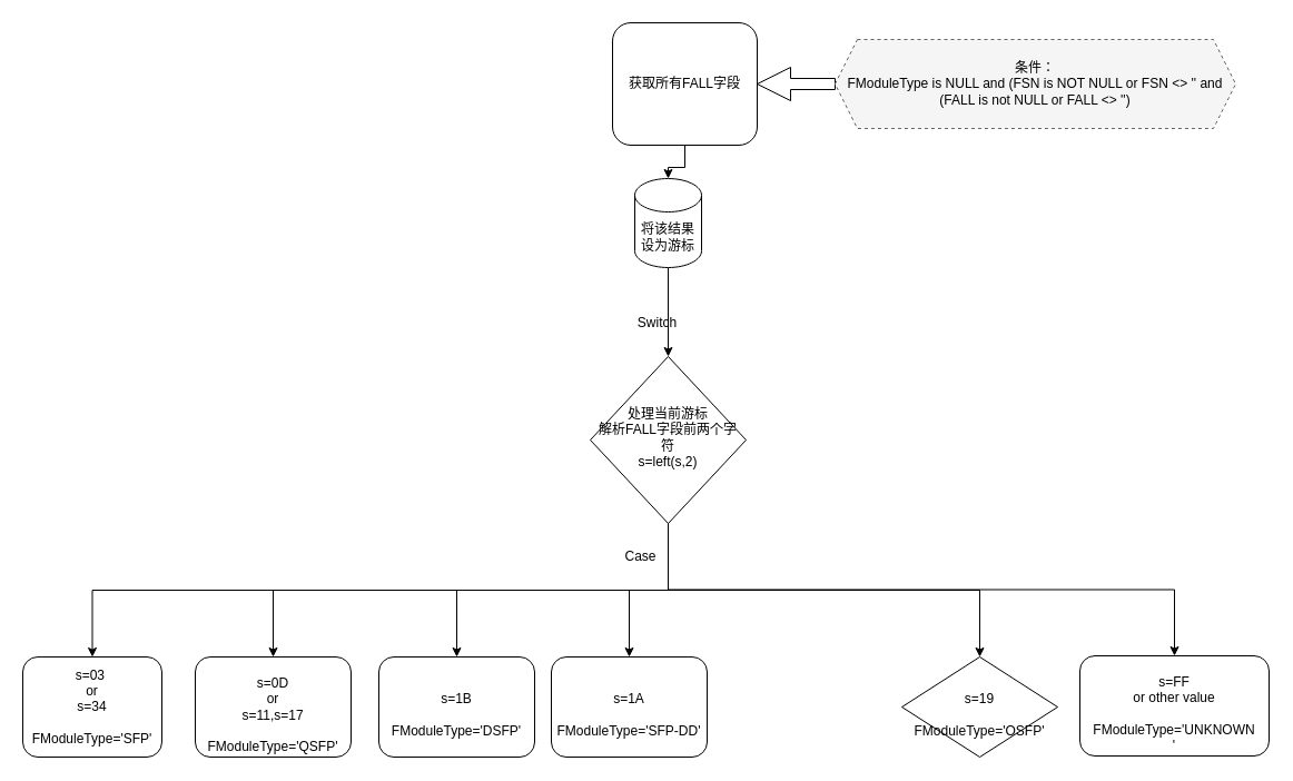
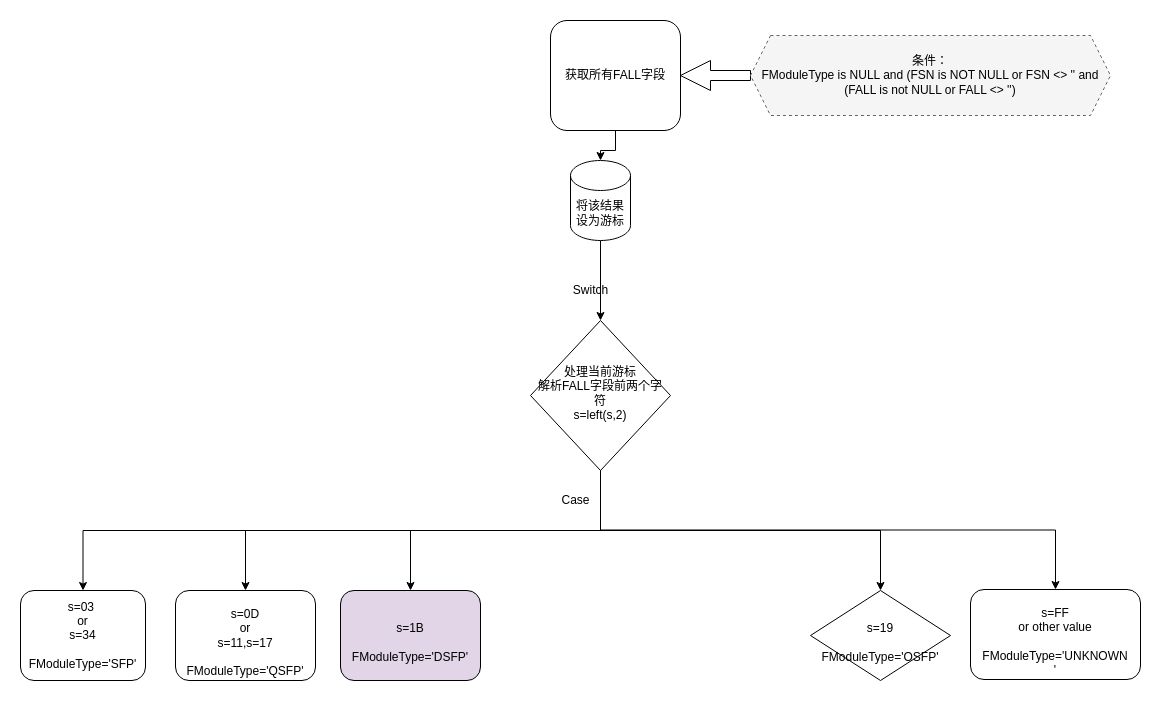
- <mxCell id="7" style="edgeStyle=orthogonalEdgeStyle;rounded=0;orthogonalLoop=1;jettySize=auto;html=1;exitX=0.5;exitY=1;exitDx=0;exitDy=0;entryX=0.5;entryY=0;entryDx=0;entryDy=0;fontSize=11;fontColor=#9E9E9E;" edge="1" parent="1" source="10" target="18"><mxGeometry relative="1" as="geometry" /></mxCell>
- <mxCell id="17" value="&lt;br&gt;s=1B&lt;br&gt;&lt;br&gt;FModuleType='DSFP'" style="rounded=1;whiteSpace=wrap;html=1;" vertex="1" parent="1"><mxGeometry x="340" y="590" width="140" height="90" as="geometry" /></mxCell>
+ <mxCell id="17" value="&lt;br&gt;s=1B&lt;br&gt;&lt;br&gt;FModuleType='DSFP'" style="rounded=1;whiteSpace=wrap;html=1;fillColor=#e1d5e7;" vertex="1" parent="1"><mxGeometry x="340" y="590" width="140" height="90" as="geometry" /></mxCell>
- <mxCell id="18" value="&lt;br&gt;s=1A&lt;br&gt;&lt;br&gt;FModuleType='SFP-DD'" style="rounded=1;whiteSpace=wrap;html=1;" vertex="1" parent="1"><mxGeometry x="495" y="590" width="140" height="90" as="geometry" /></mxCell>
